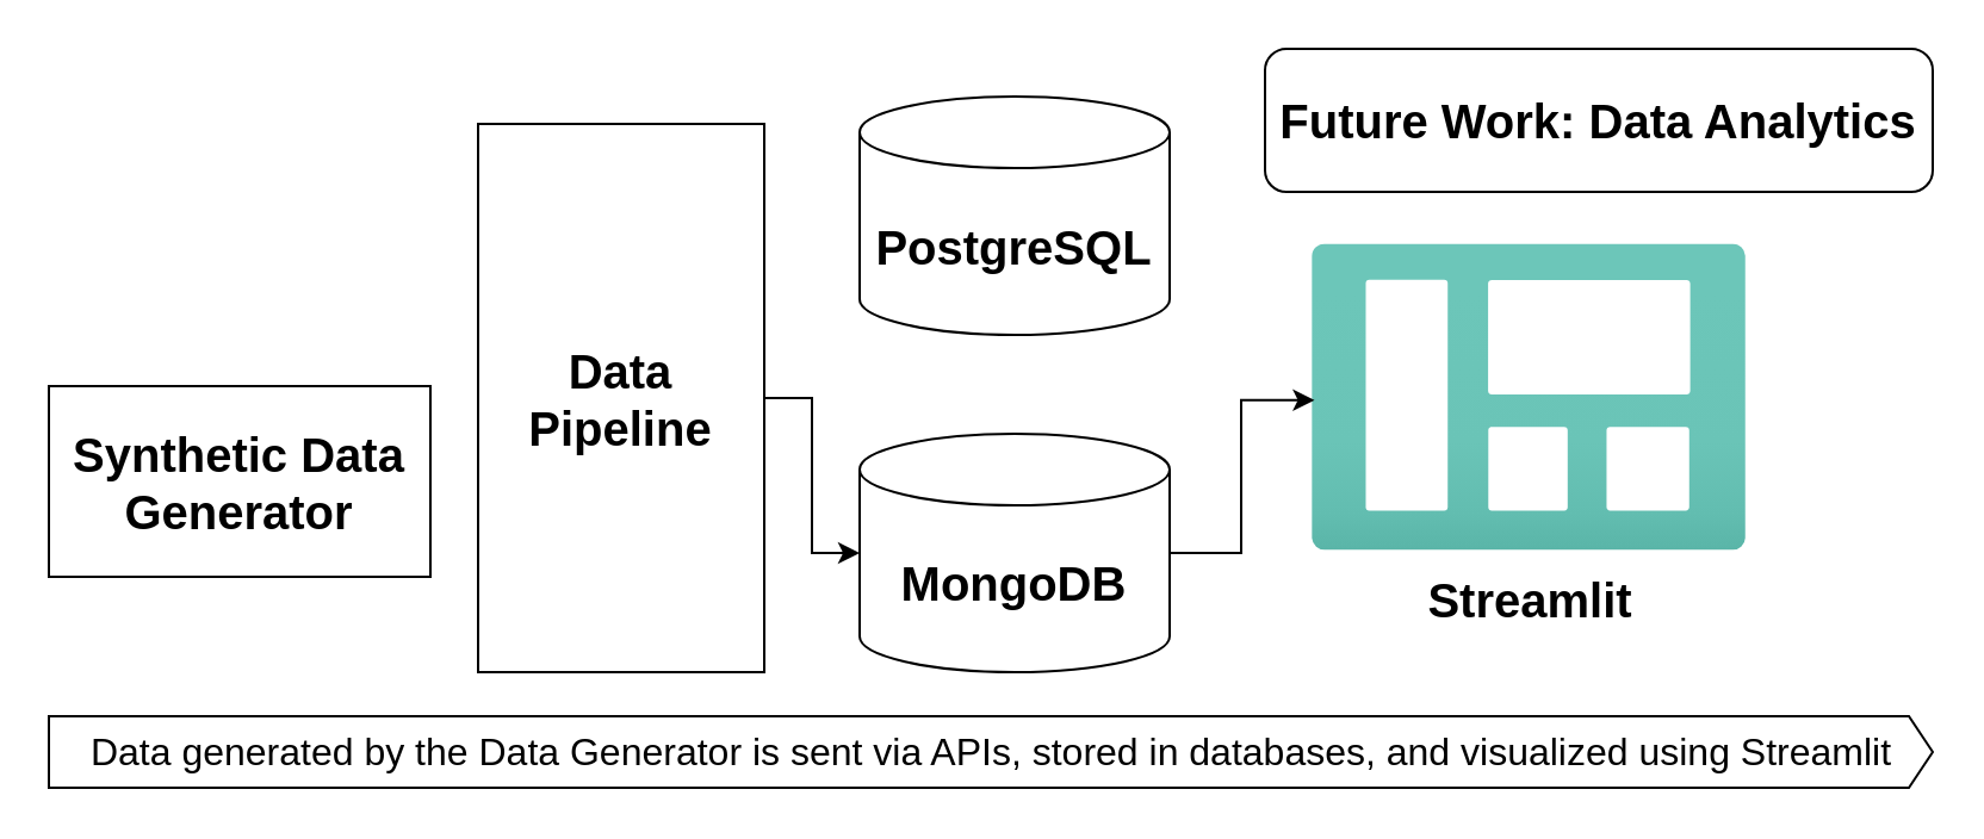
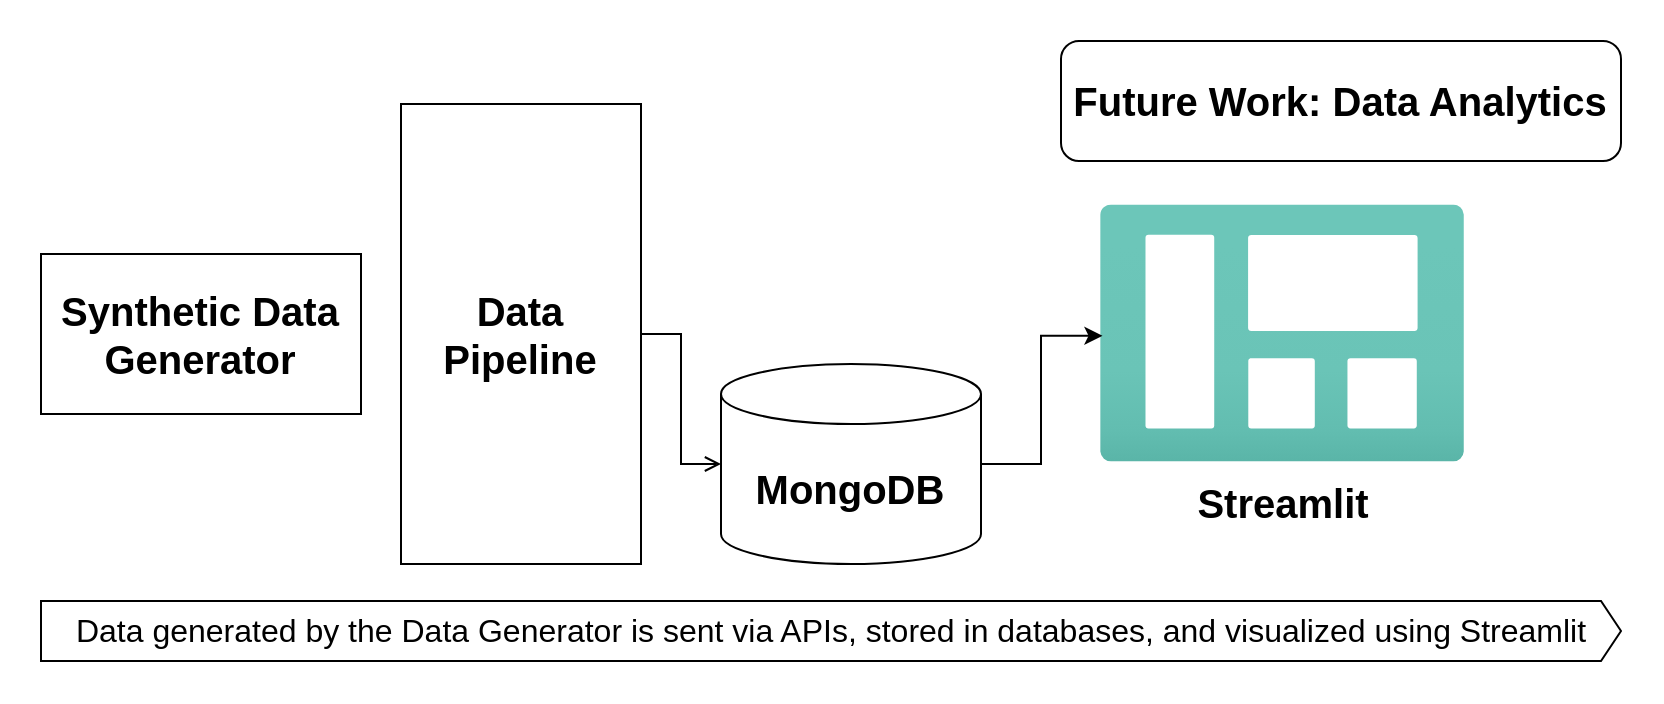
- <mxCell id="4" value="&lt;font style=&quot;font-size: 20px;&quot;&gt;&lt;b&gt;PostgreSQL&lt;/b&gt;&lt;/font&gt;" style="shape=cylinder3;whiteSpace=wrap;html=1;boundedLbl=1;backgroundOutline=1;size=15;" vertex="1" parent="1"><mxGeometry x="360" y="40" width="130" height="100" as="geometry" /></mxCell>
- <mxCell id="3" value="&lt;font size=&quot;1&quot; style=&quot;&quot;&gt;&lt;b style=&quot;font-size: 20px;&quot;&gt;Synthetic Data Generator&lt;/b&gt;&lt;/font&gt;" style="rounded=0;whiteSpace=wrap;html=1;" vertex="1" parent="1"><mxGeometry x="20" y="161.5" width="160" height="80" as="geometry" /></mxCell>
+ <mxCell id="3" value="&lt;font size=&quot;1&quot; style=&quot;&quot;&gt;&lt;b style=&quot;font-size: 20px;&quot;&gt;Synthetic Data Generator&lt;/b&gt;&lt;/font&gt;" style="rounded=0;whiteSpace=wrap;html=1;" vertex="1" parent="1"><mxGeometry x="20" y="126.5" width="160" height="80" as="geometry" /></mxCell>
- <mxCell id="6" style="edgeStyle=orthogonalEdgeStyle;rounded=0;orthogonalLoop=1;jettySize=auto;html=1;entryX=0;entryY=0.5;entryDx=0;entryDy=0;entryPerimeter=0;" edge="1" parent="1" source="2" target="5"><mxGeometry relative="1" as="geometry" /></mxCell>
+ <mxCell id="6" style="edgeStyle=orthogonalEdgeStyle;rounded=0;orthogonalLoop=1;jettySize=auto;html=1;entryX=0;entryY=0.5;entryDx=0;entryDy=0;entryPerimeter=0;endArrow=open;" edge="1" parent="1" source="2" target="5"><mxGeometry relative="1" as="geometry" /></mxCell>
